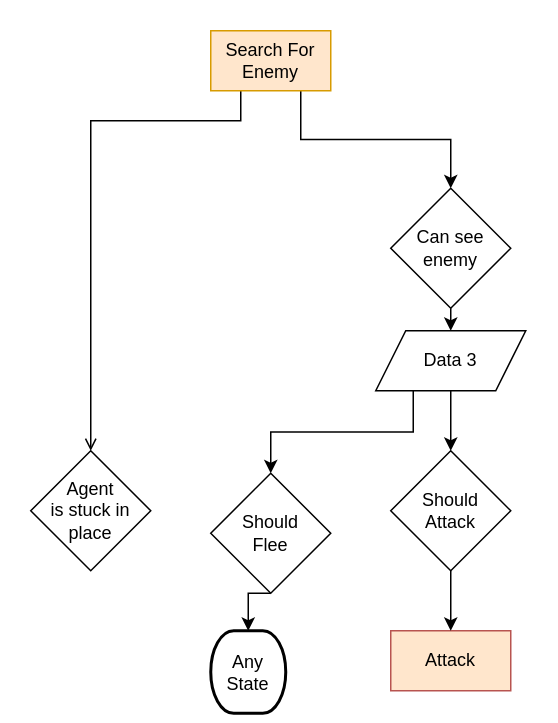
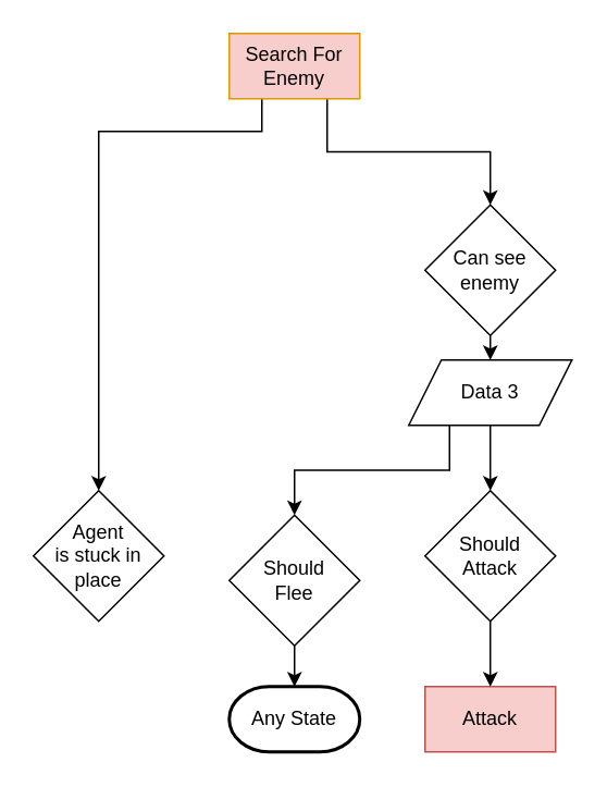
- <mxCell id="4" value="Search For Enemy" style="rounded=0;whiteSpace=wrap;html=1;fillColor=#ffe6cc;strokeColor=#d79b00;" parent="1" vertex="1"><mxGeometry x="140" y="20" width="80" height="40" as="geometry" /></mxCell>
+ <mxCell id="4" value="Search For Enemy" style="rounded=0;whiteSpace=wrap;html=1;fillColor=#f8cecc;strokeColor=#d79b00;" parent="1" vertex="1"><mxGeometry x="140" y="20" width="80" height="40" as="geometry" /></mxCell>
- <mxCell id="2" style="edgeStyle=orthogonalEdgeStyle;rounded=0;orthogonalLoop=1;jettySize=auto;html=1;exitX=0.25;exitY=1;exitDx=0;exitDy=0;endArrow=open;" parent="1" source="4" target="16" edge="1"><mxGeometry relative="1" as="geometry"><Array as="points"><mxPoint x="160" y="80" /><mxPoint x="60" y="80" /></Array></mxGeometry></mxCell>
+ <mxCell id="2" style="edgeStyle=orthogonalEdgeStyle;rounded=0;orthogonalLoop=1;jettySize=auto;html=1;exitX=0.25;exitY=1;exitDx=0;exitDy=0;" parent="1" source="4" target="16" edge="1"><mxGeometry relative="1" as="geometry"><Array as="points"><mxPoint x="160" y="80" /><mxPoint x="60" y="80" /></Array></mxGeometry></mxCell>
- <mxCell id="5" value="Attack" style="rounded=0;whiteSpace=wrap;html=1;fillColor=#ffe6cc;strokeColor=#b85450;" parent="1" vertex="1"><mxGeometry x="260" y="420" width="80" height="40" as="geometry" /></mxCell>
+ <mxCell id="5" value="Attack" style="rounded=0;whiteSpace=wrap;html=1;fillColor=#f8cecc;strokeColor=#b85450;" parent="1" vertex="1"><mxGeometry x="260" y="420" width="80" height="40" as="geometry" /></mxCell>
- <mxCell id="13" value="Any State" style="strokeWidth=2;html=1;shape=mxgraph.flowchart.terminator;whiteSpace=wrap;rounded=0;" parent="1" vertex="1"><mxGeometry x="140" y="420" width="50" height="55" as="geometry" /></mxCell>
+ <mxCell id="13" value="Any State" style="strokeWidth=2;html=1;shape=mxgraph.flowchart.terminator;whiteSpace=wrap;rounded=0;" parent="1" vertex="1"><mxGeometry x="140" y="420" width="80" height="40" as="geometry" /></mxCell>
